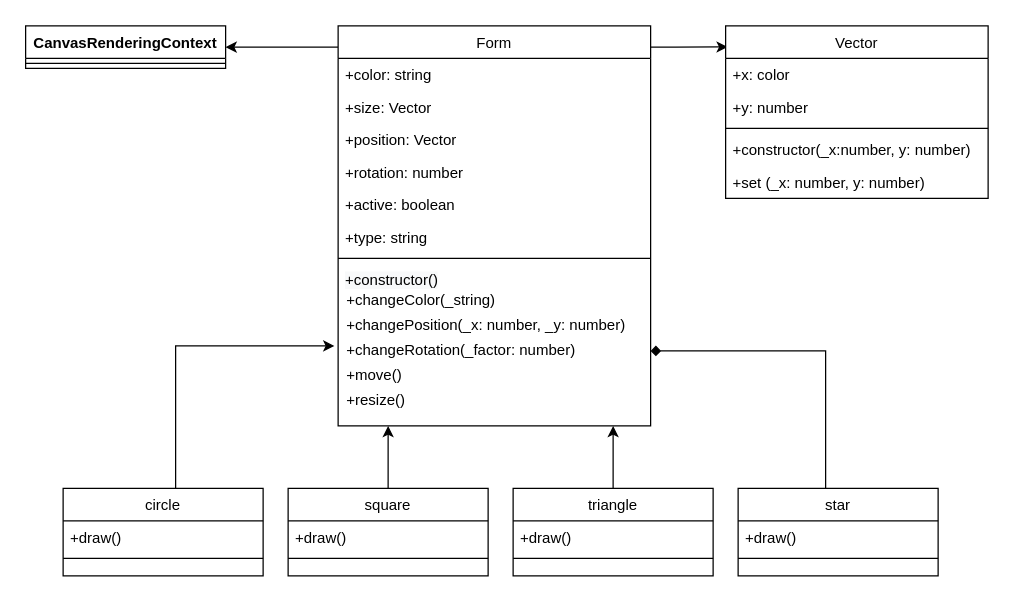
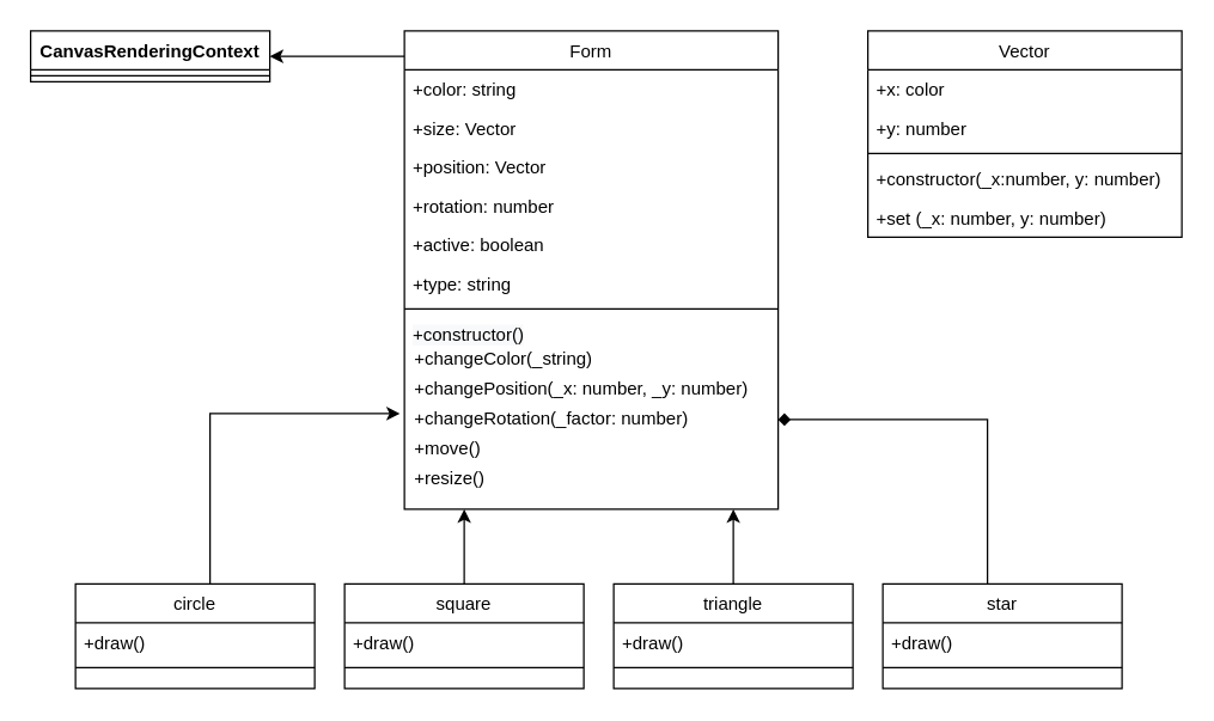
- <mxCell id="3" style="edgeStyle=orthogonalEdgeStyle;rounded=0;orthogonalLoop=1;jettySize=auto;html=1;entryX=0.008;entryY=0.122;entryDx=0;entryDy=0;entryPerimeter=0;" edge="1" parent="1" source="4" target="18"><mxGeometry relative="1" as="geometry"><Array as="points"><mxPoint x="540" y="37" /><mxPoint x="540" y="37" /></Array></mxGeometry></mxCell>
